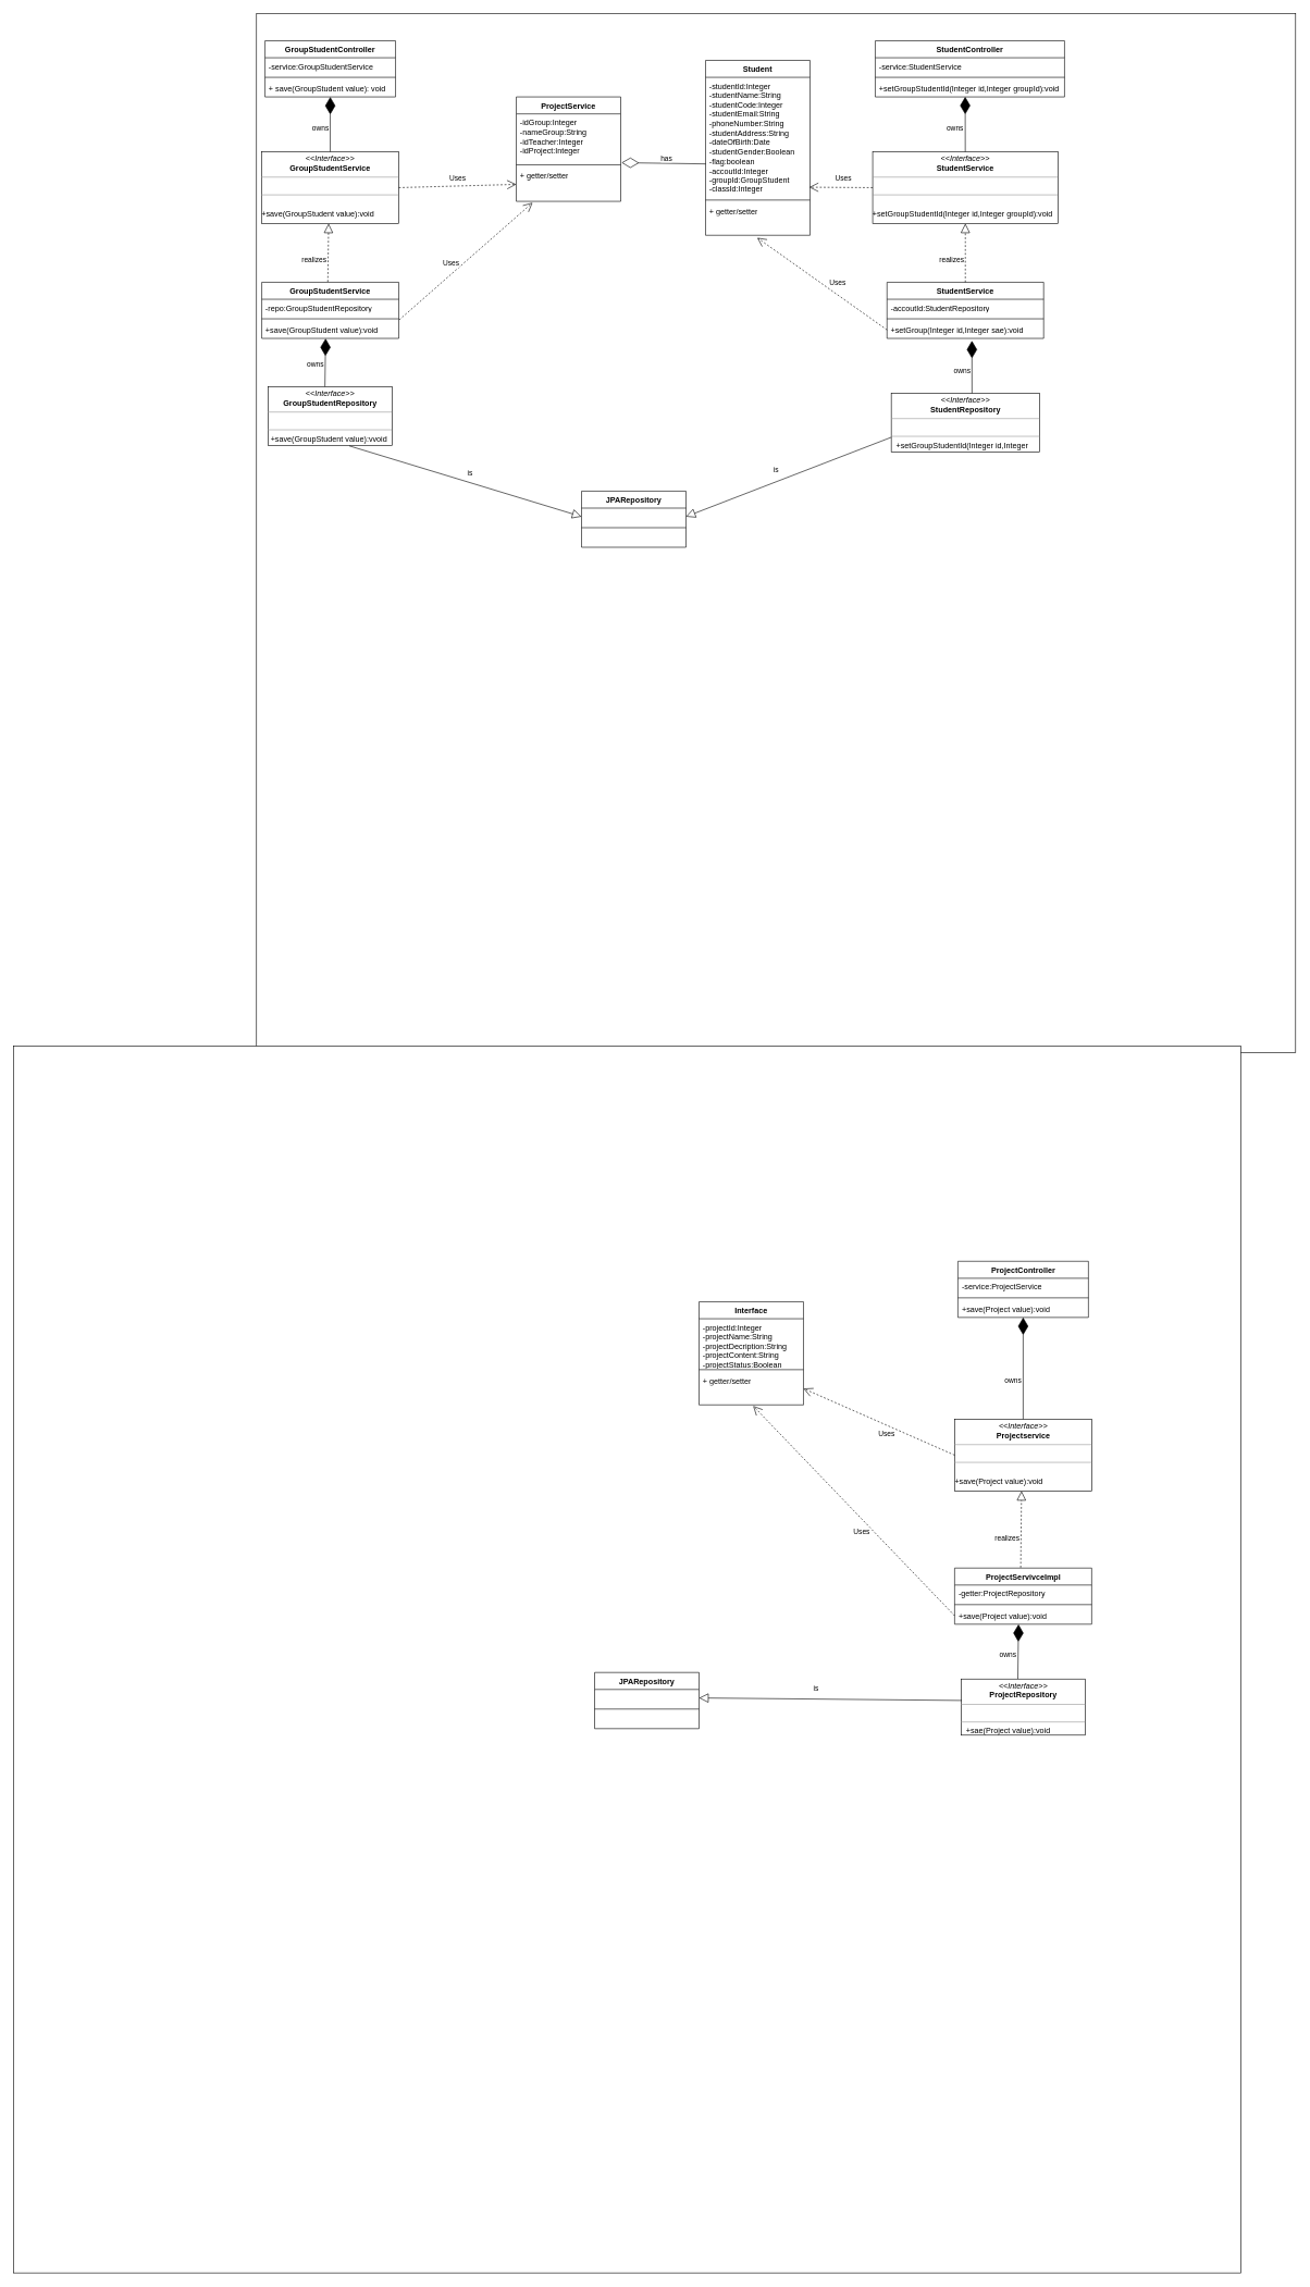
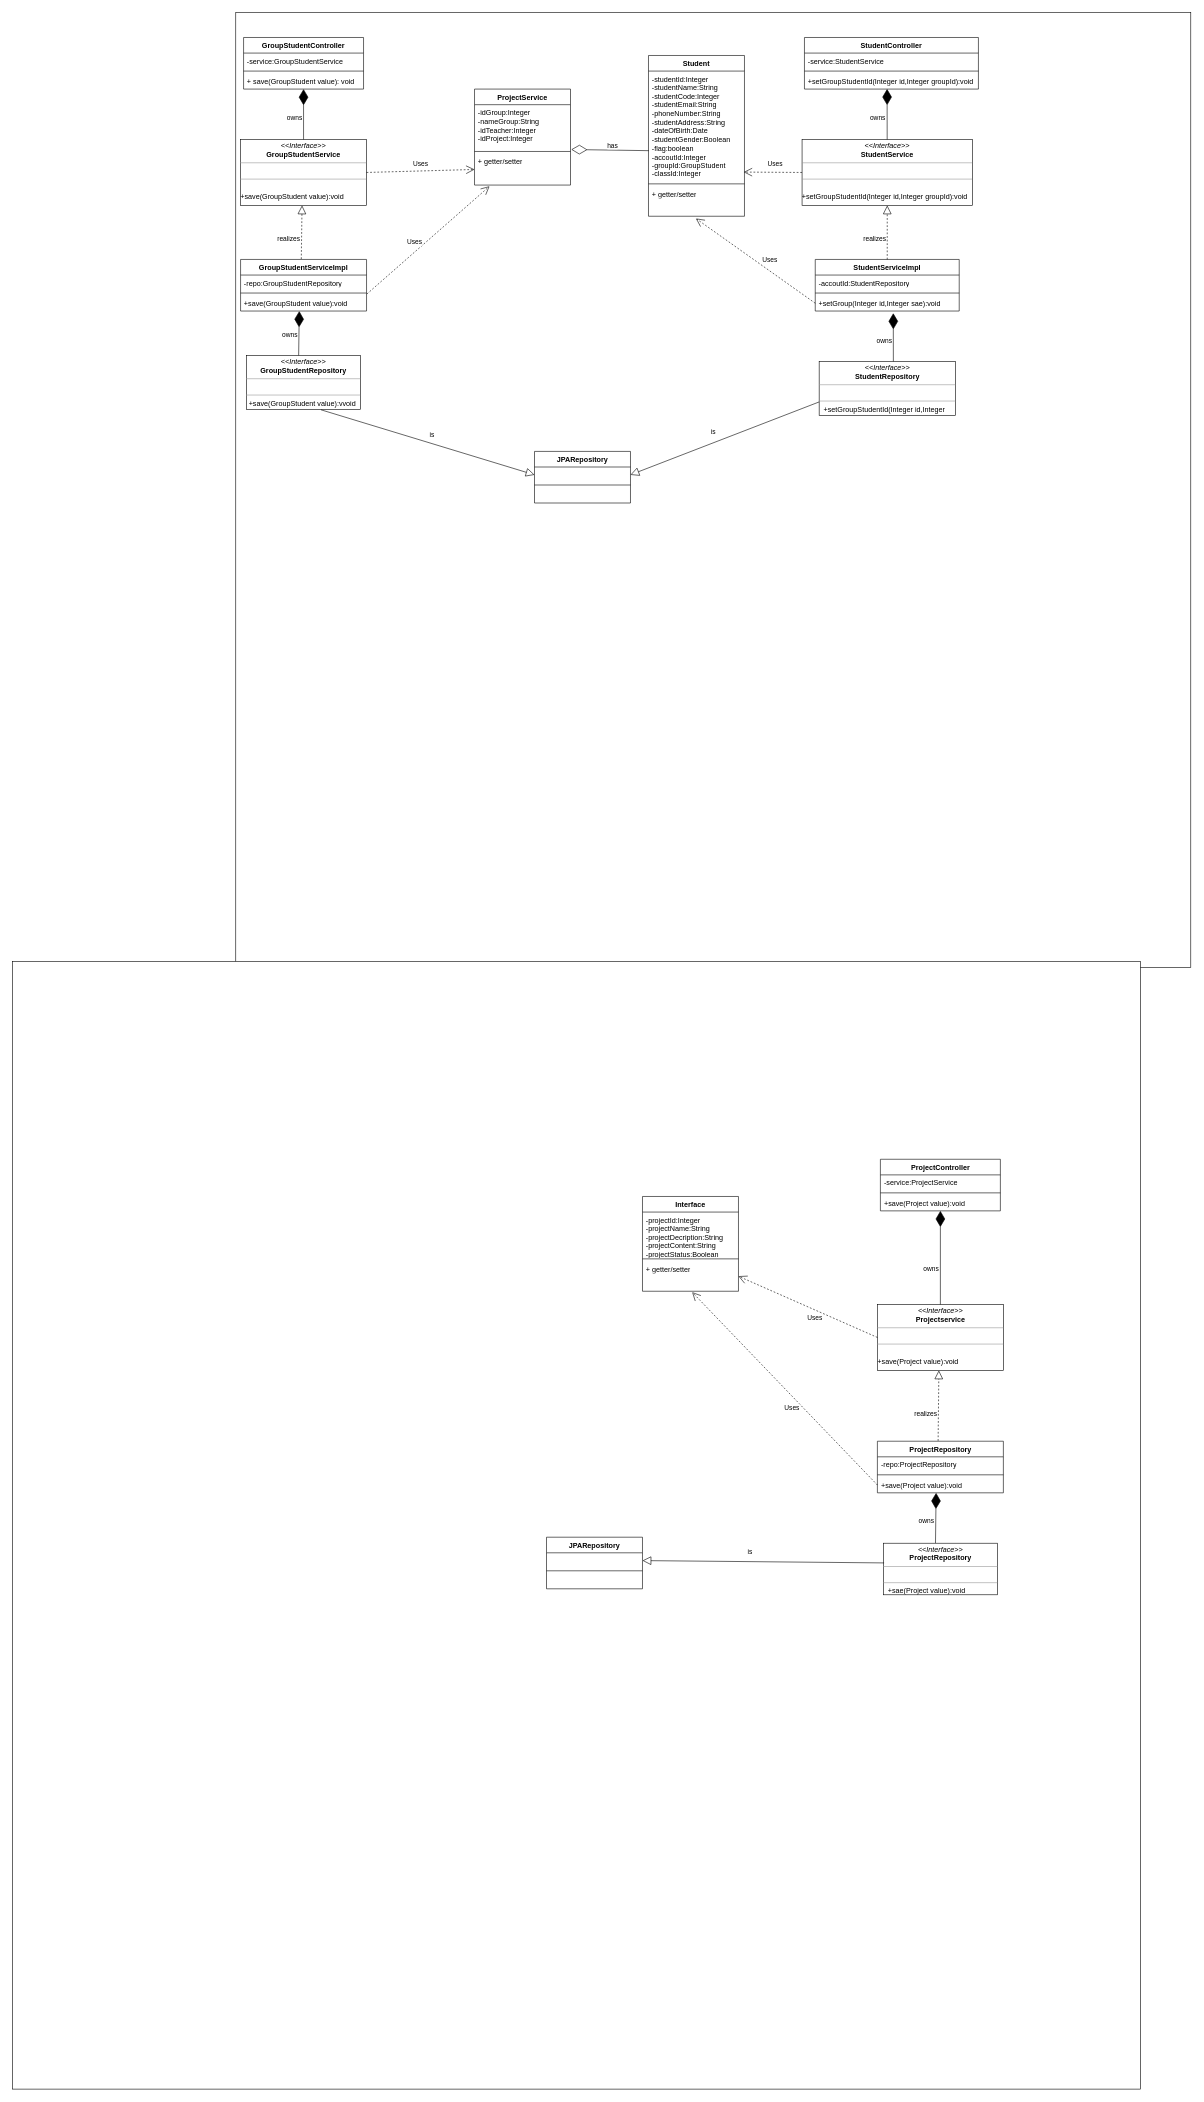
- <mxCell id="8" value="GroupStudentService" style="swimlane;fontStyle=1;align=center;verticalAlign=top;childLayout=stackLayout;horizontal=1;startSize=26;horizontalStack=0;resizeParent=1;resizeParentMax=0;resizeLast=0;collapsible=1;marginBottom=0;whiteSpace=wrap;html=1;" parent="1" vertex="1"><mxGeometry x="400" y="432" width="210" height="86" as="geometry" /></mxCell>
+ <mxCell id="8" value="GroupStudentServiceImpl" style="swimlane;fontStyle=1;align=center;verticalAlign=top;childLayout=stackLayout;horizontal=1;startSize=26;horizontalStack=0;resizeParent=1;resizeParentMax=0;resizeLast=0;collapsible=1;marginBottom=0;whiteSpace=wrap;html=1;" parent="1" vertex="1"><mxGeometry x="400" y="432" width="210" height="86" as="geometry" /></mxCell>
- <mxCell id="22" value="StudentService" style="swimlane;fontStyle=1;align=center;verticalAlign=top;childLayout=stackLayout;horizontal=1;startSize=26;horizontalStack=0;resizeParent=1;resizeParentMax=0;resizeLast=0;collapsible=1;marginBottom=0;whiteSpace=wrap;html=1;" parent="1" vertex="1"><mxGeometry x="1358" y="432" width="240" height="86" as="geometry" /></mxCell>
+ <mxCell id="22" value="StudentServiceImpl" style="swimlane;fontStyle=1;align=center;verticalAlign=top;childLayout=stackLayout;horizontal=1;startSize=26;horizontalStack=0;resizeParent=1;resizeParentMax=0;resizeLast=0;collapsible=1;marginBottom=0;whiteSpace=wrap;html=1;" parent="1" vertex="1"><mxGeometry x="1358" y="432" width="240" height="86" as="geometry" /></mxCell>
- <mxCell id="67" value="ProjectServivceImpl" style="swimlane;fontStyle=1;align=center;verticalAlign=top;childLayout=stackLayout;horizontal=1;startSize=26;horizontalStack=0;resizeParent=1;resizeParentMax=0;resizeLast=0;collapsible=1;marginBottom=0;whiteSpace=wrap;html=1;" parent="1" vertex="1"><mxGeometry x="1461.59" y="2402" width="210" height="86" as="geometry" /></mxCell>
+ <mxCell id="67" value="ProjectRepository" style="swimlane;fontStyle=1;align=center;verticalAlign=top;childLayout=stackLayout;horizontal=1;startSize=26;horizontalStack=0;resizeParent=1;resizeParentMax=0;resizeLast=0;collapsible=1;marginBottom=0;whiteSpace=wrap;html=1;" parent="1" vertex="1"><mxGeometry x="1461.59" y="2402" width="210" height="86" as="geometry" /></mxCell>
- <mxCell id="68" value="-getter:ProjectRepository" style="text;strokeColor=none;fillColor=none;align=left;verticalAlign=top;spacingLeft=4;spacingRight=4;overflow=hidden;rotatable=0;points=[[0,0.5],[1,0.5]];portConstraint=eastwest;whiteSpace=wrap;html=1;" parent="67" vertex="1"><mxGeometry y="26" width="210" height="26" as="geometry" /></mxCell>
+ <mxCell id="68" value="-repo:ProjectRepository" style="text;strokeColor=none;fillColor=none;align=left;verticalAlign=top;spacingLeft=4;spacingRight=4;overflow=hidden;rotatable=0;points=[[0,0.5],[1,0.5]];portConstraint=eastwest;whiteSpace=wrap;html=1;" parent="67" vertex="1"><mxGeometry y="26" width="210" height="26" as="geometry" /></mxCell>
